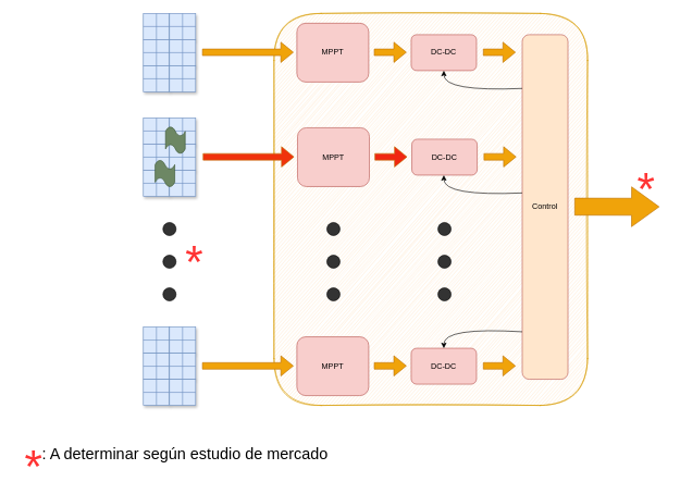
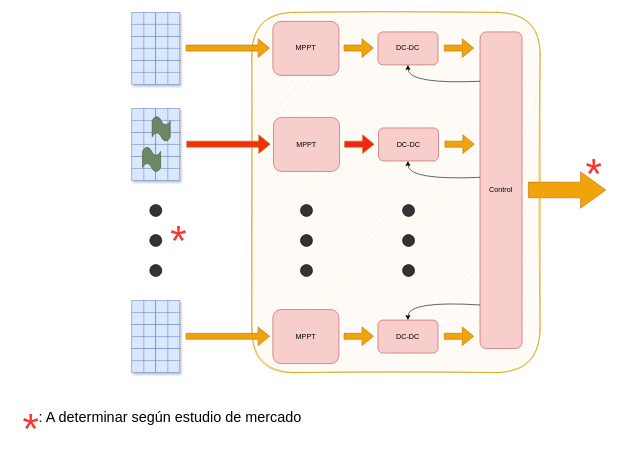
- <mxCell id="29" value="Control" style="rounded=1;whiteSpace=wrap;html=1;shadow=0;glass=0;sketch=0;fillColor=#ffe6cc;strokeColor=#b85450;" parent="1" vertex="1"><mxGeometry x="799" y="52.5" width="70" height="527.5" as="geometry" /></mxCell>
+ <mxCell id="29" value="Control" style="rounded=1;whiteSpace=wrap;html=1;shadow=0;glass=0;sketch=0;fillColor=#f8cecc;strokeColor=#b85450;" parent="1" vertex="1"><mxGeometry x="799" y="52.5" width="70" height="527.5" as="geometry" /></mxCell>
